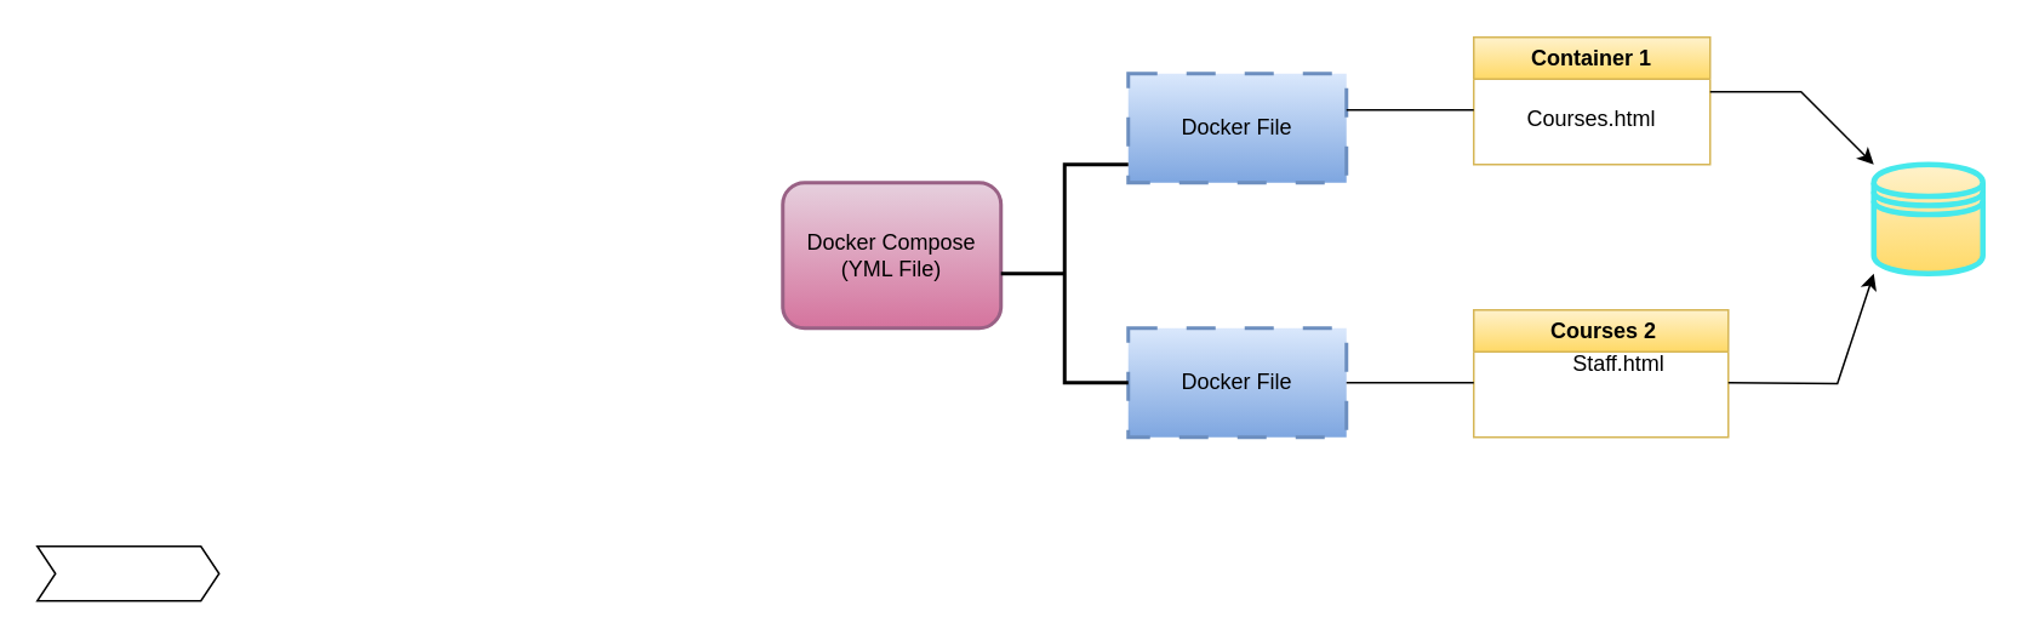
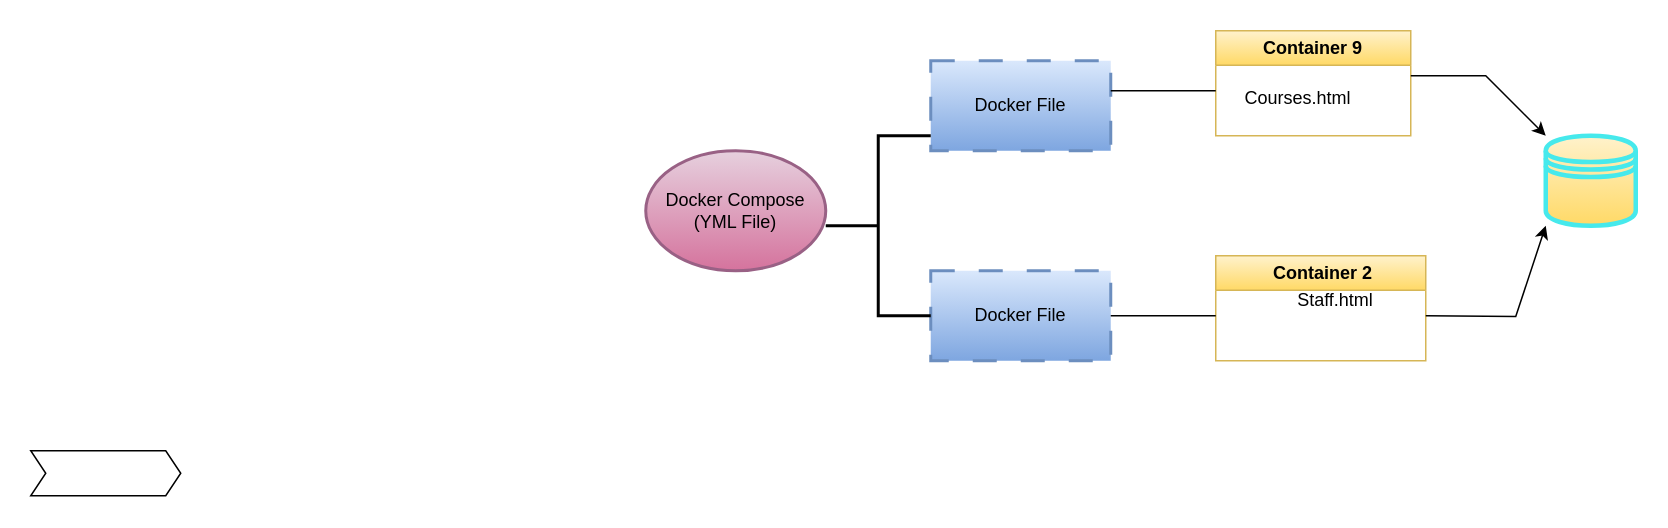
- <mxCell id="5" value="Container 1" style="swimlane;whiteSpace=wrap;html=1;fillColor=#fff2cc;gradientColor=#ffd966;strokeColor=#d6b656;" vertex="1" parent="1"><mxGeometry x="810" y="20" width="130" height="70" as="geometry" /></mxCell>
+ <mxCell id="5" value="Container 9" style="swimlane;whiteSpace=wrap;html=1;fillColor=#fff2cc;gradientColor=#ffd966;strokeColor=#d6b656;" vertex="1" parent="1"><mxGeometry x="810" y="20" width="130" height="70" as="geometry" /></mxCell>
- <mxCell id="6" value="Courses.html" style="text;html=1;strokeColor=none;fillColor=none;align=center;verticalAlign=middle;whiteSpace=wrap;rounded=0;" vertex="1" parent="5"><mxGeometry x="35" y="30" width="60" height="30" as="geometry" /></mxCell>
+ <mxCell id="6" value="Courses.html" style="text;html=1;strokeColor=none;fillColor=none;align=center;verticalAlign=middle;whiteSpace=wrap;rounded=0;" vertex="1" parent="5"><mxGeometry x="25" y="30" width="60" height="30" as="geometry" /></mxCell>
- <mxCell id="2" value="Docker Compose&lt;br&gt;(YML File)" style="whiteSpace=wrap;html=1;strokeWidth=2;fillColor=#e6d0de;gradientColor=#d5739d;strokeColor=#996185;rounded=1;" vertex="1" parent="1"><mxGeometry x="430" y="100" width="120" height="80" as="geometry" /></mxCell>
+ <mxCell id="2" value="Docker Compose&lt;br&gt;(YML File)" style="ellipse;whiteSpace=wrap;html=1;strokeWidth=2;fillColor=#e6d0de;gradientColor=#d5739d;strokeColor=#996185;" vertex="1" parent="1"><mxGeometry x="430" y="100" width="120" height="80" as="geometry" /></mxCell>
- <mxCell id="7" value="&amp;nbsp;Courses 2" style="swimlane;whiteSpace=wrap;html=1;startSize=23;fillColor=#fff2cc;gradientColor=#ffd966;strokeColor=#d6b656;" vertex="1" parent="1"><mxGeometry x="810" y="170" width="140" height="70" as="geometry" /></mxCell>
+ <mxCell id="7" value="&amp;nbsp;Container 2" style="swimlane;whiteSpace=wrap;html=1;startSize=23;fillColor=#fff2cc;gradientColor=#ffd966;strokeColor=#d6b656;" vertex="1" parent="1"><mxGeometry x="810" y="170" width="140" height="70" as="geometry" /></mxCell>
